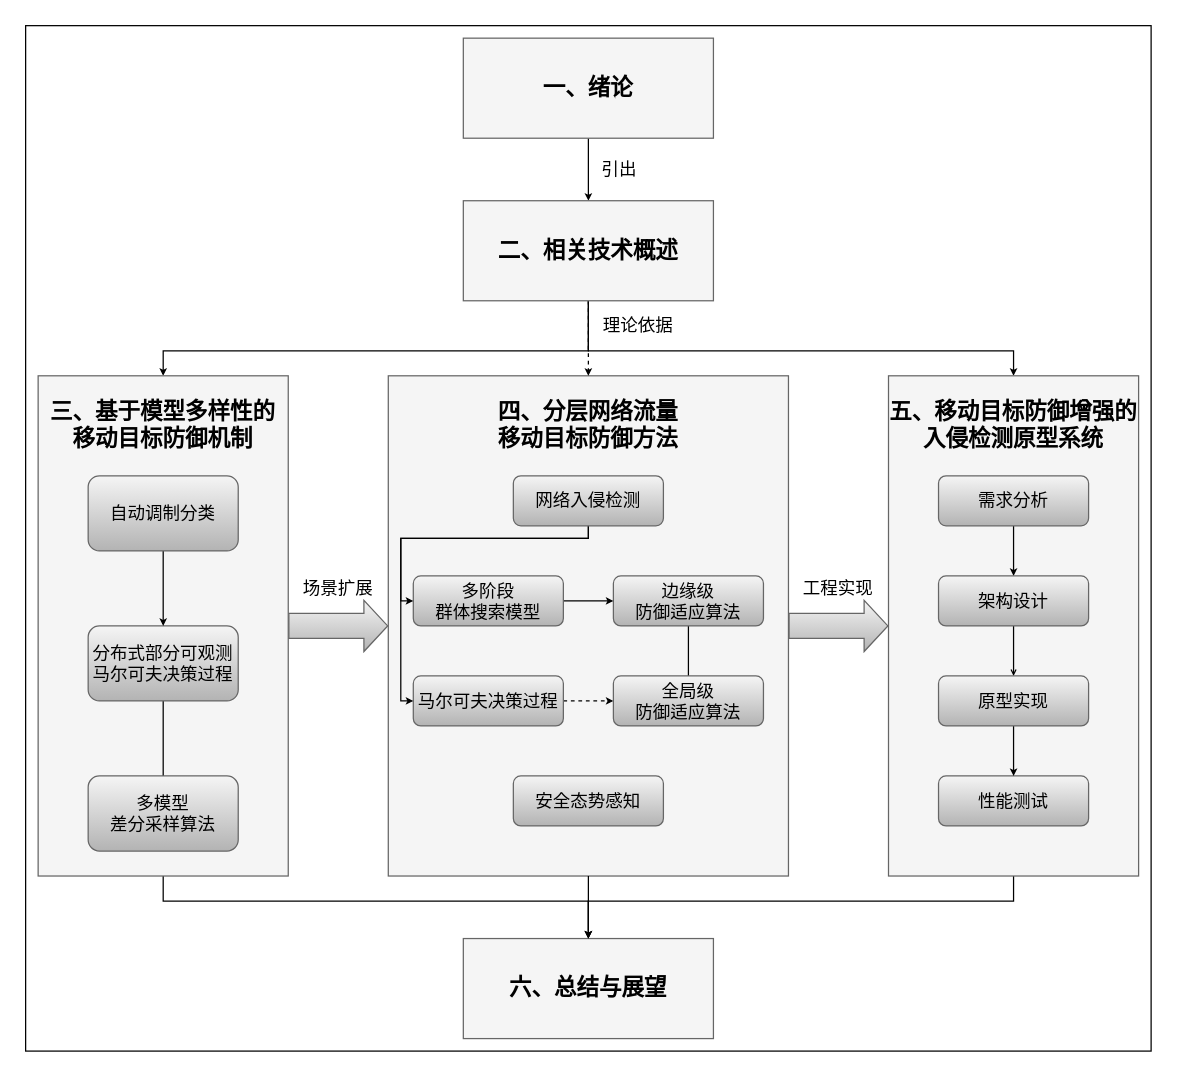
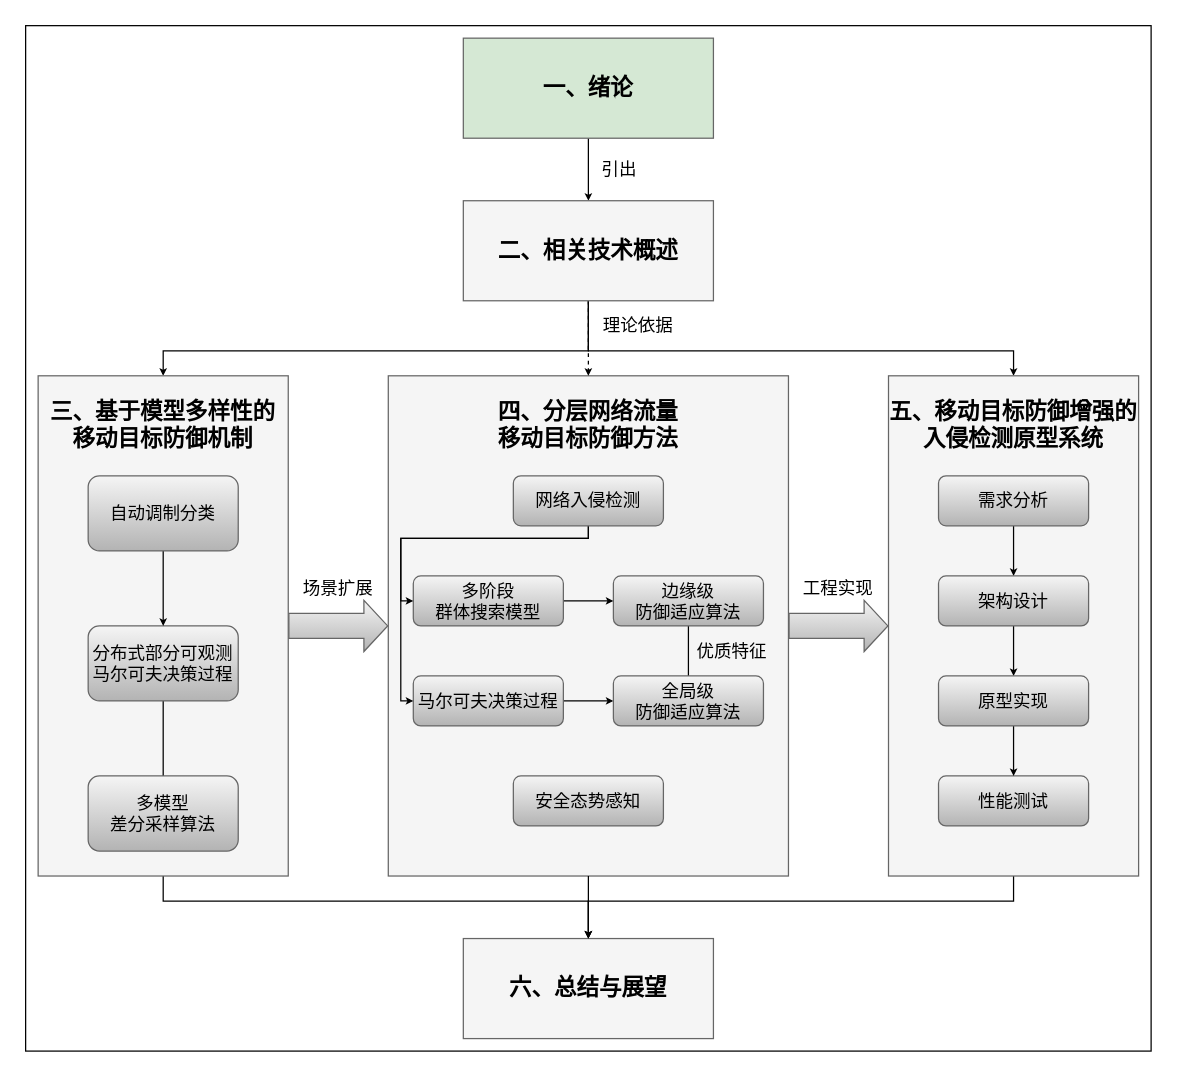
- <mxCell id="10" value="一、绪论" style="rounded=0;whiteSpace=wrap;html=1;fontSize=18;fontStyle=1;fillColor=#f5f5f5;fontColor=default;strokeColor=#666666;" vertex="1" parent="1"><mxGeometry x="370" width="200" height="80" as="geometry" y="30" /></mxCell>
+ <mxCell id="10" value="一、绪论" style="rounded=0;whiteSpace=wrap;html=1;fontSize=18;fontStyle=1;fillColor=#d5e8d4;fontColor=default;strokeColor=#666666;" vertex="1" parent="1"><mxGeometry x="370" width="200" height="80" as="geometry" y="30" /></mxCell>
+ <mxCell id="4" value="优质特征" style="text;html=1;align=center;verticalAlign=middle;whiteSpace=wrap;rounded=0;fontSize=14;" vertex="1" parent="1"><mxGeometry x="550" y="500" width="70" height="40" as="geometry" /></mxCell>
- <mxCell id="38" style="edgeStyle=orthogonalEdgeStyle;rounded=0;orthogonalLoop=1;jettySize=auto;html=1;exitX=0.5;exitY=1;exitDx=0;exitDy=0;entryX=0.5;entryY=0;entryDx=0;entryDy=0;endSize=3;endArrow=open;" edge="1" parent="1" source="39" target="41"><mxGeometry relative="1" as="geometry" /></mxCell>
+ <mxCell id="38" style="edgeStyle=orthogonalEdgeStyle;rounded=0;orthogonalLoop=1;jettySize=auto;html=1;exitX=0.5;exitY=1;exitDx=0;exitDy=0;entryX=0.5;entryY=0;entryDx=0;entryDy=0;endSize=3;" edge="1" parent="1" source="39" target="41"><mxGeometry relative="1" as="geometry" /></mxCell>
- <mxCell id="24" style="edgeStyle=orthogonalEdgeStyle;rounded=0;orthogonalLoop=1;jettySize=auto;html=1;exitX=1;exitY=0.5;exitDx=0;exitDy=0;entryX=0;entryY=0.5;entryDx=0;entryDy=0;endSize=3;dashed=1;" edge="1" parent="1" source="25" target="29"><mxGeometry relative="1" as="geometry" /></mxCell>
+ <mxCell id="24" style="edgeStyle=orthogonalEdgeStyle;rounded=0;orthogonalLoop=1;jettySize=auto;html=1;exitX=1;exitY=0.5;exitDx=0;exitDy=0;entryX=0;entryY=0.5;entryDx=0;entryDy=0;endSize=3;" edge="1" parent="1" source="25" target="29"><mxGeometry relative="1" as="geometry" /></mxCell>
